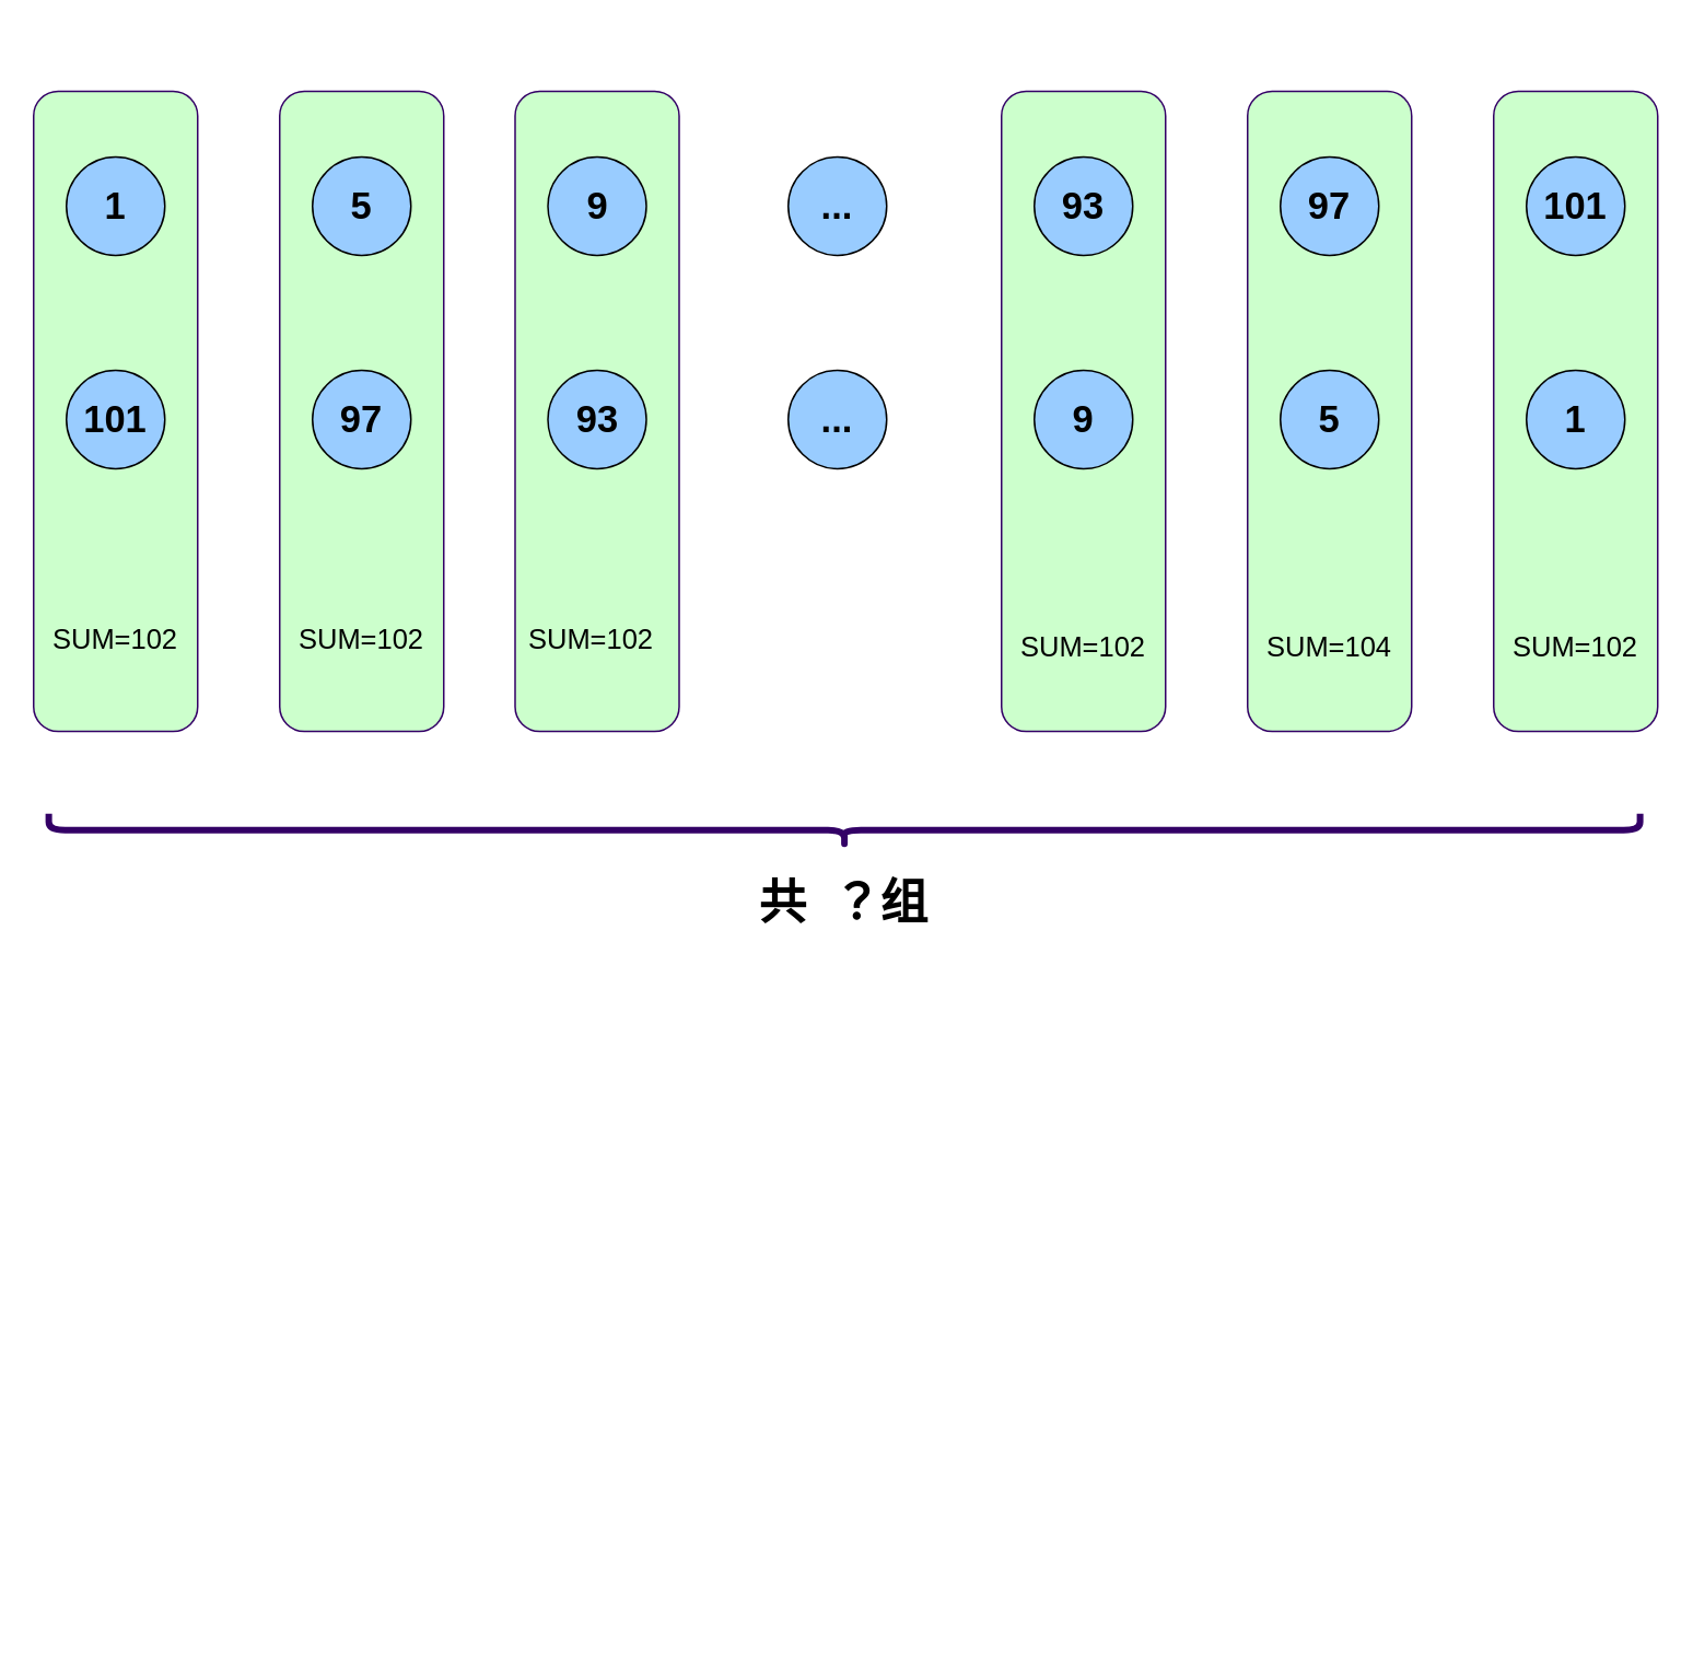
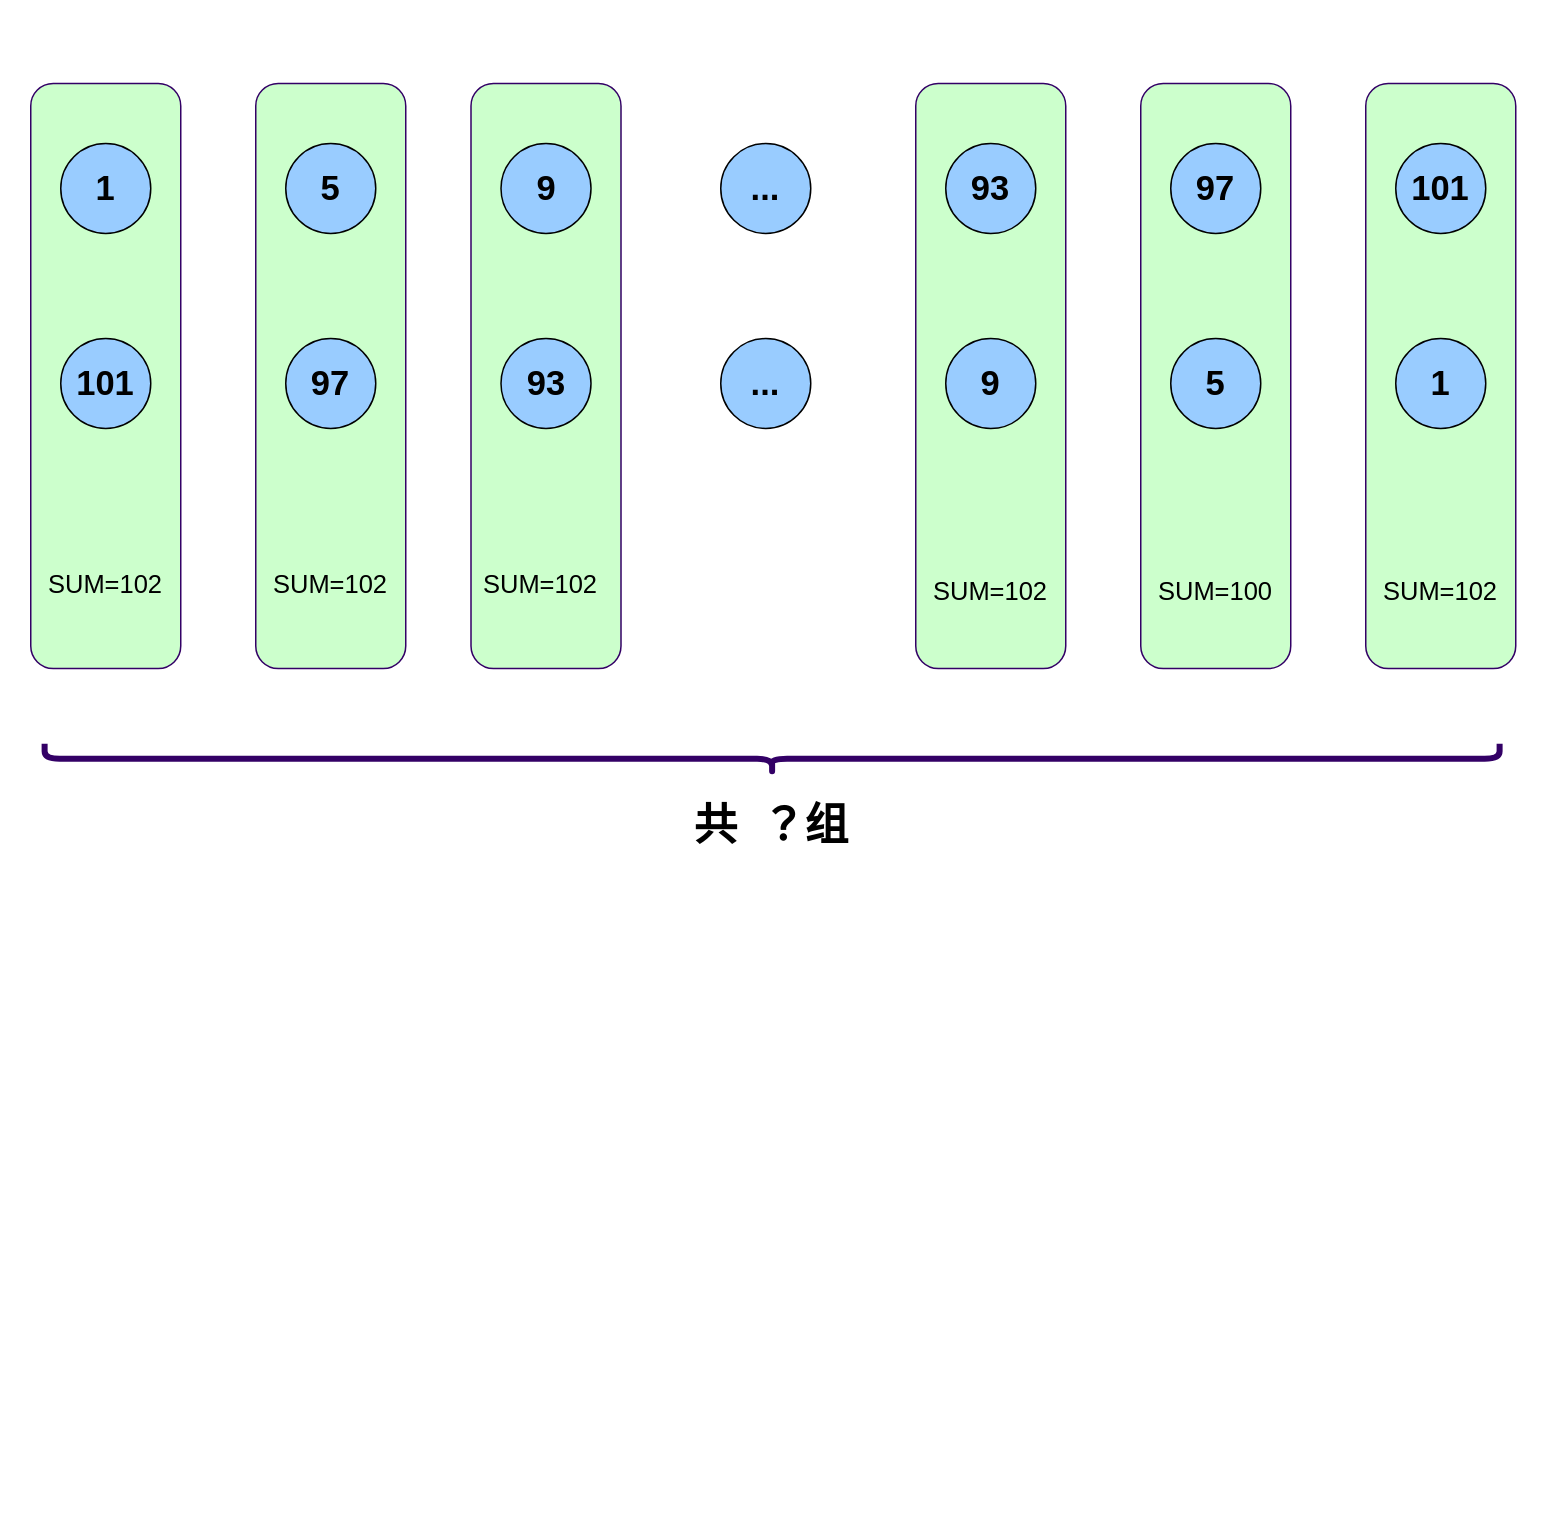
- <mxCell id="7" value="SUM=104" style="text;html=1;strokeColor=none;fillColor=none;align=center;verticalAlign=middle;whiteSpace=wrap;rounded=0;fontSize=17;fontColor=#000000;" parent="5" vertex="1"><mxGeometry x="20" y="325" width="60" height="30" as="geometry" /></mxCell>
+ <mxCell id="7" value="SUM=100" style="text;html=1;strokeColor=none;fillColor=none;align=center;verticalAlign=middle;whiteSpace=wrap;rounded=0;fontSize=17;fontColor=#000000;" parent="5" vertex="1"><mxGeometry x="20" y="325" width="60" height="30" as="geometry" /></mxCell>
